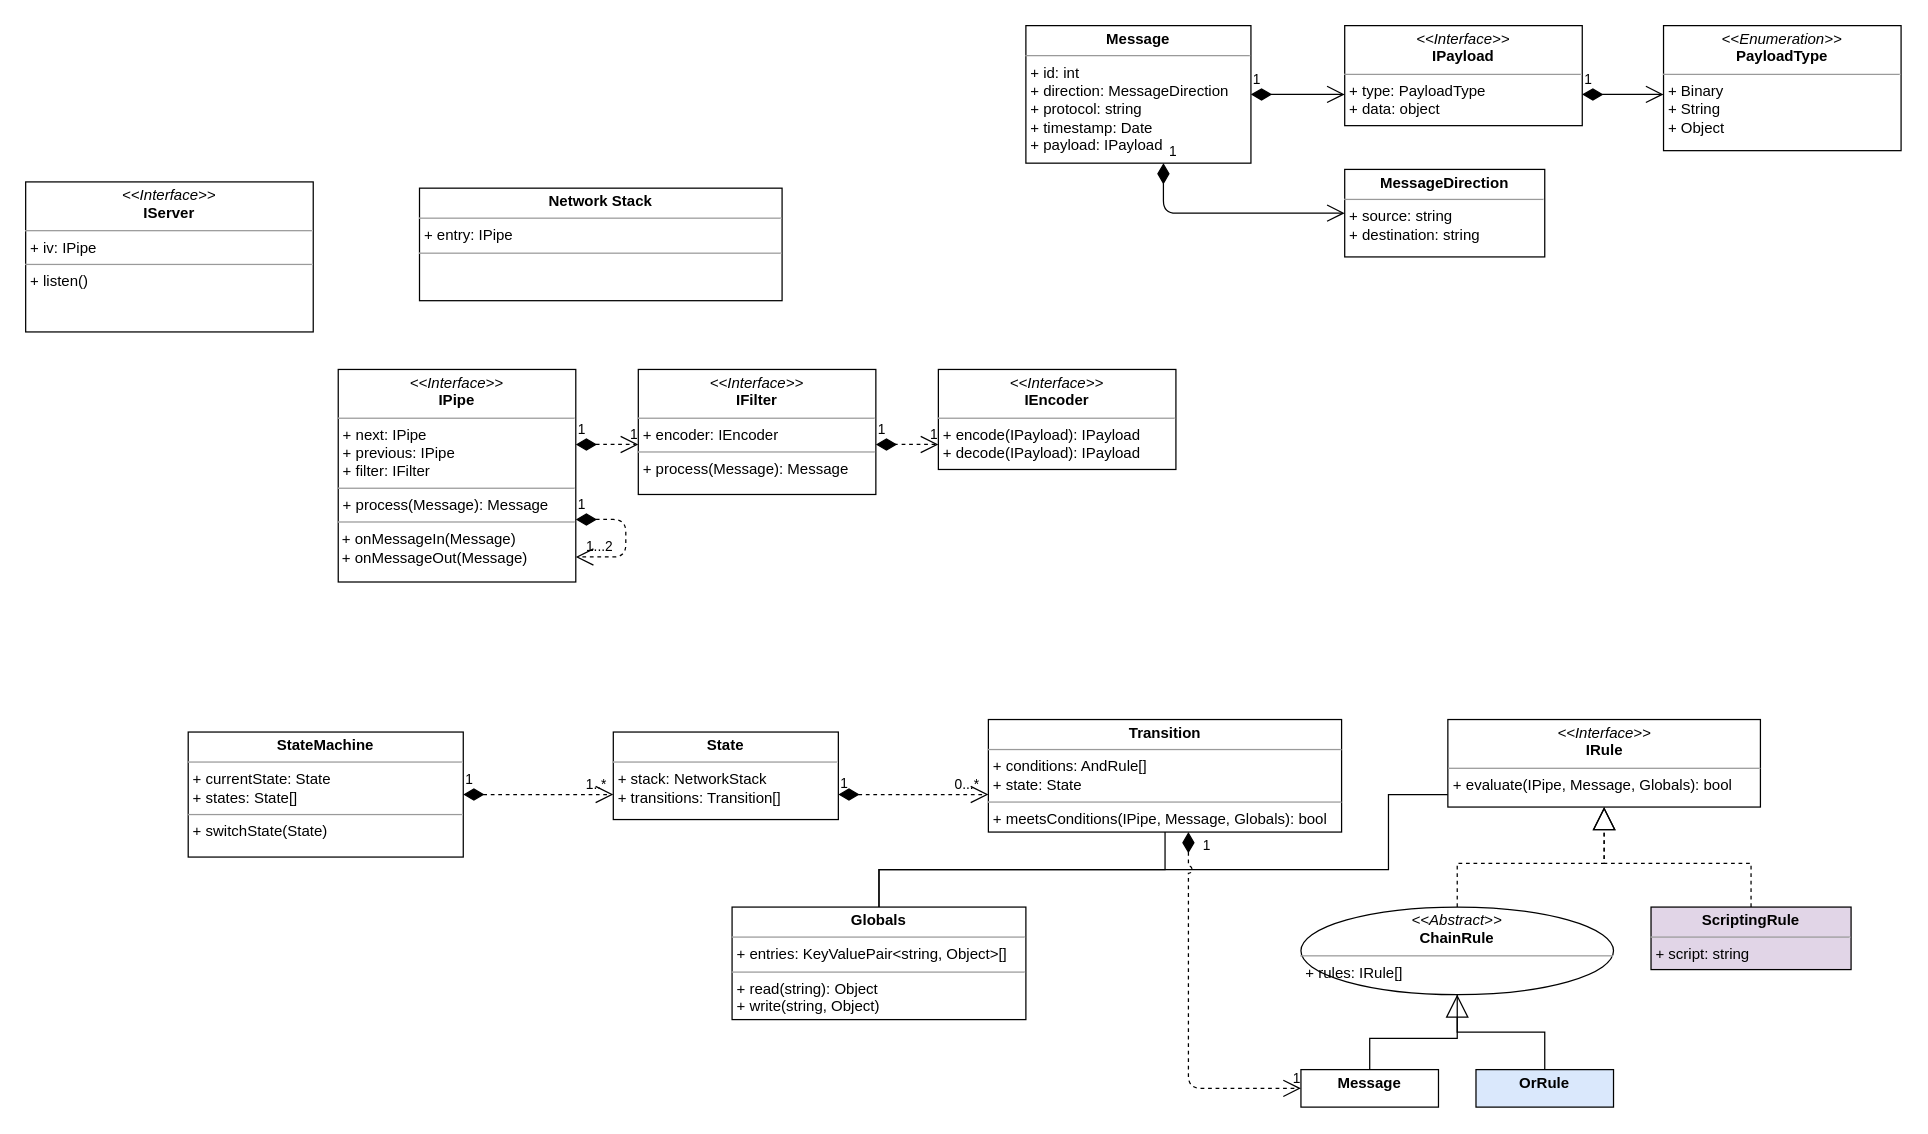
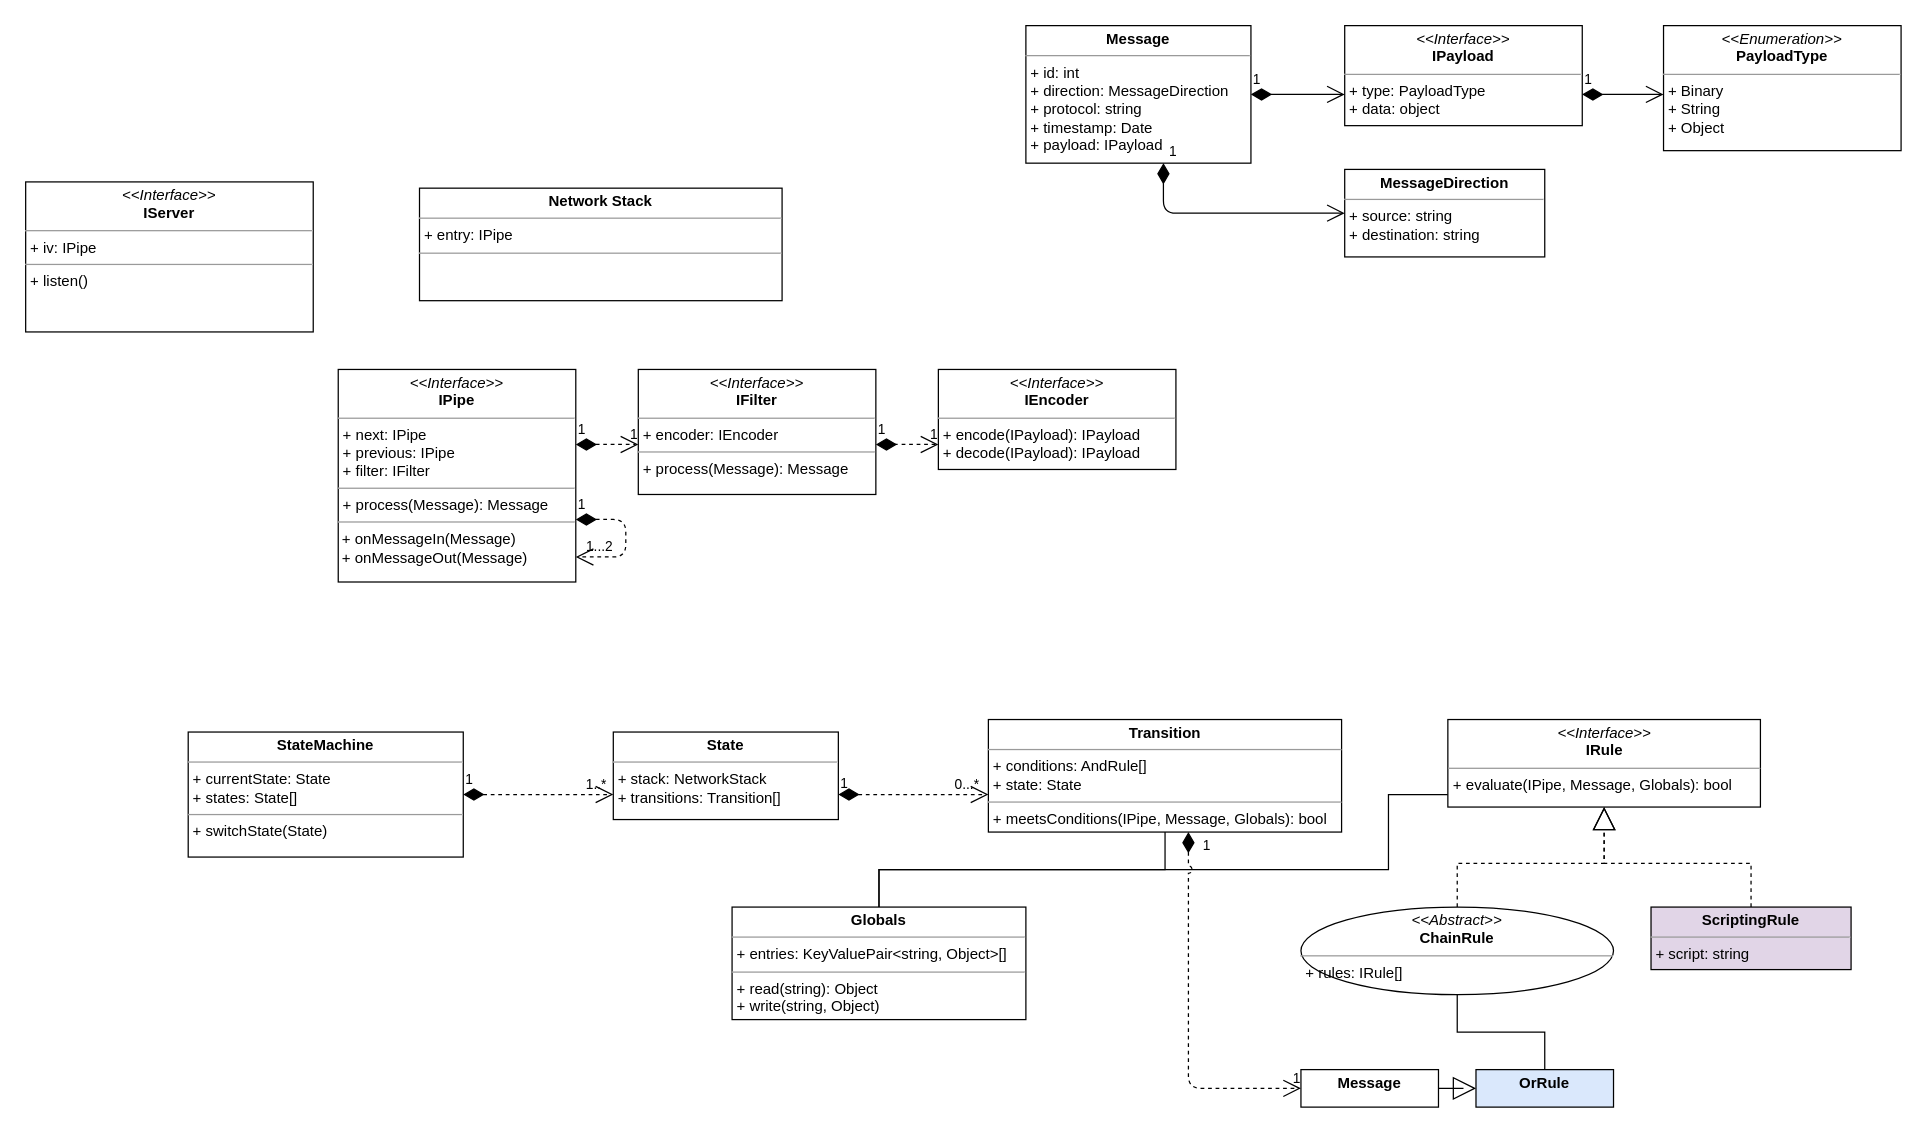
- <mxCell id="16" style="edgeStyle=orthogonalEdgeStyle;rounded=0;orthogonalLoop=1;jettySize=auto;html=1;startFill=1;endArrow=block;endFill=0;endSize=16;" edge="1" parent="1" source="17" target="22"><mxGeometry relative="1" as="geometry"><mxPoint x="1195" y="785" as="targetPoint" /></mxGeometry></mxCell>
+ <mxCell id="16" style="edgeStyle=orthogonalEdgeStyle;rounded=0;orthogonalLoop=1;jettySize=auto;html=1;startFill=1;endArrow=block;endFill=0;endSize=16;" edge="1" parent="1" source="17" target="19"><mxGeometry relative="1" as="geometry"><mxPoint x="1195" y="785" as="targetPoint" /></mxGeometry></mxCell>
